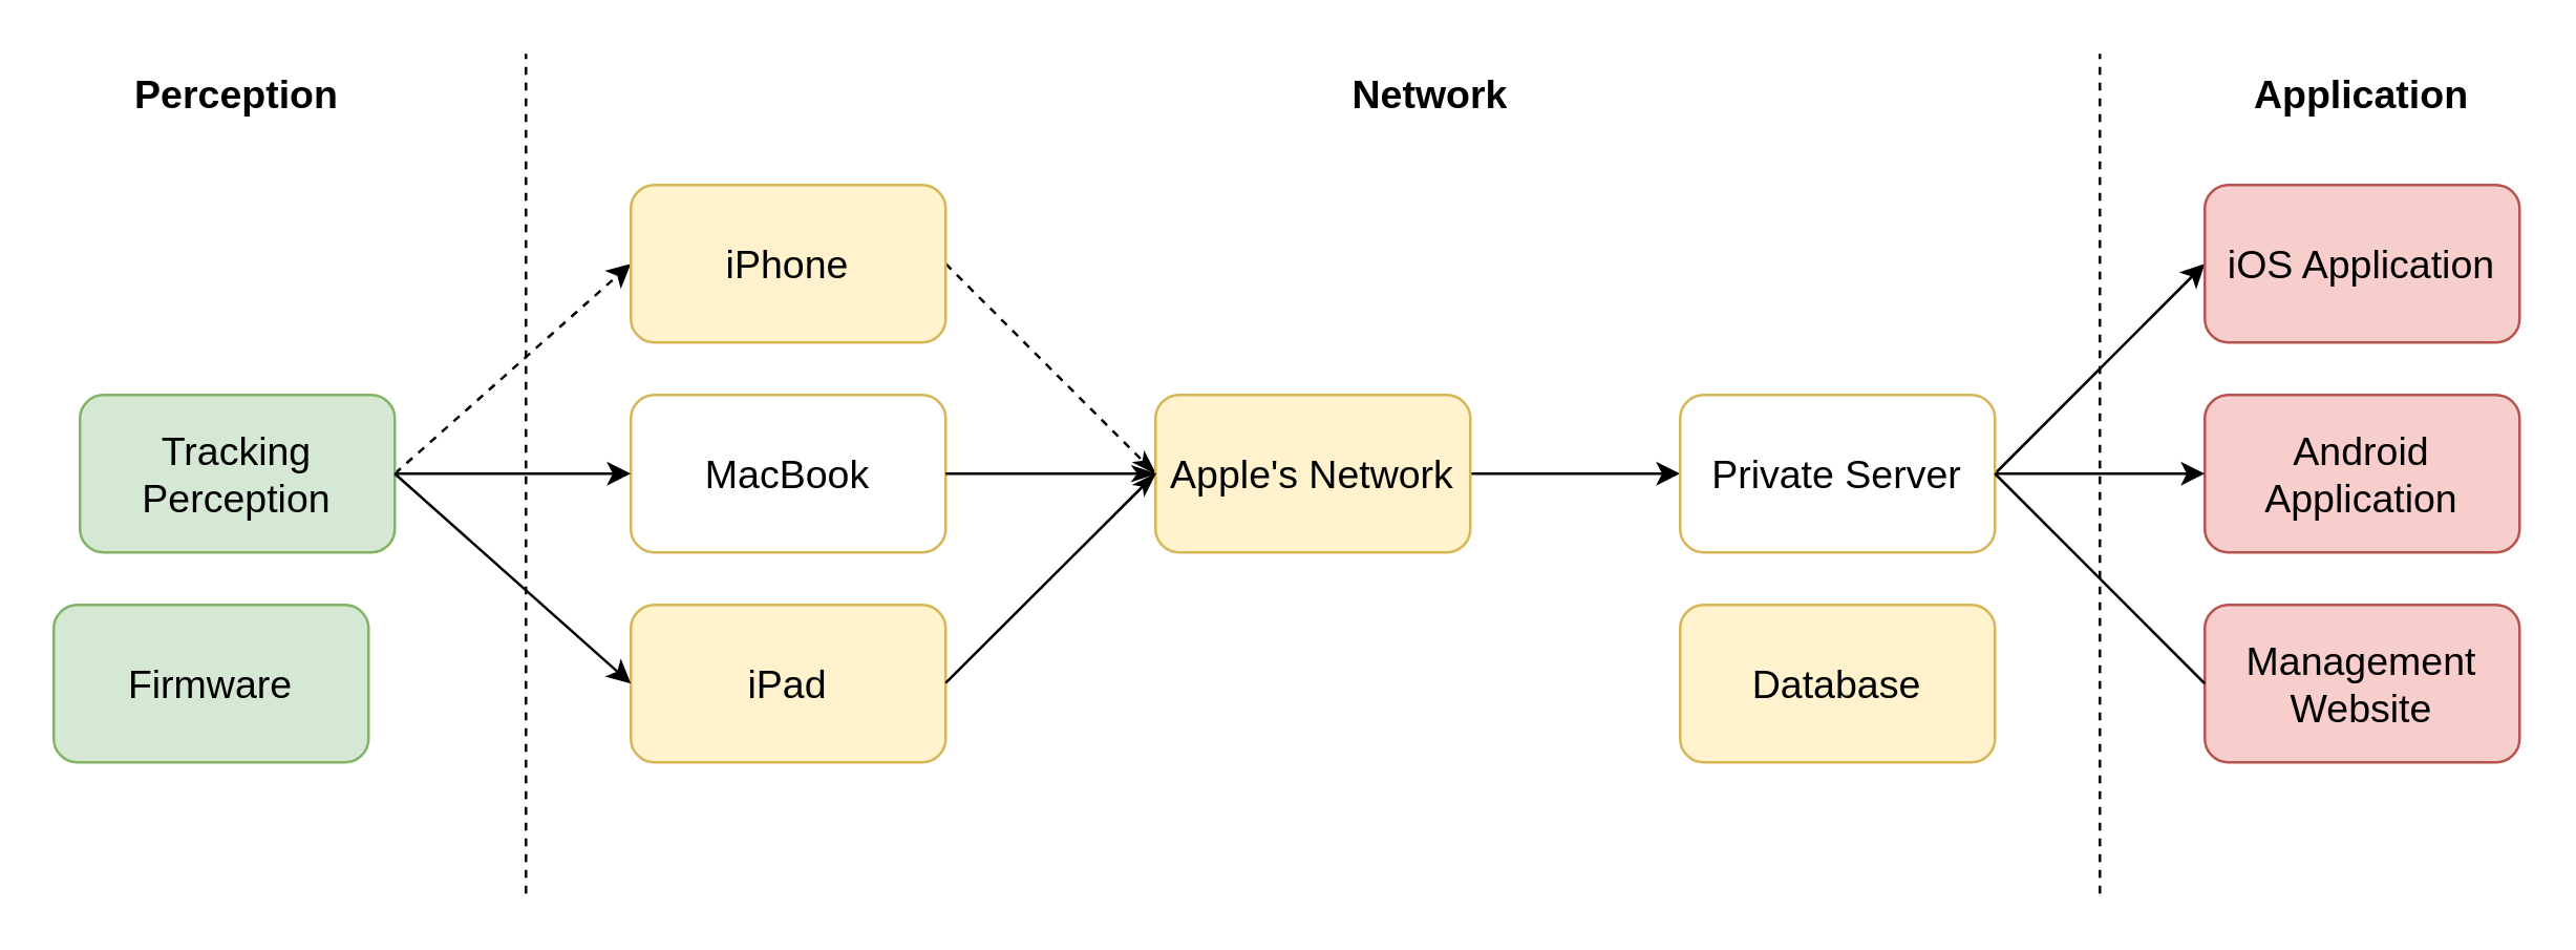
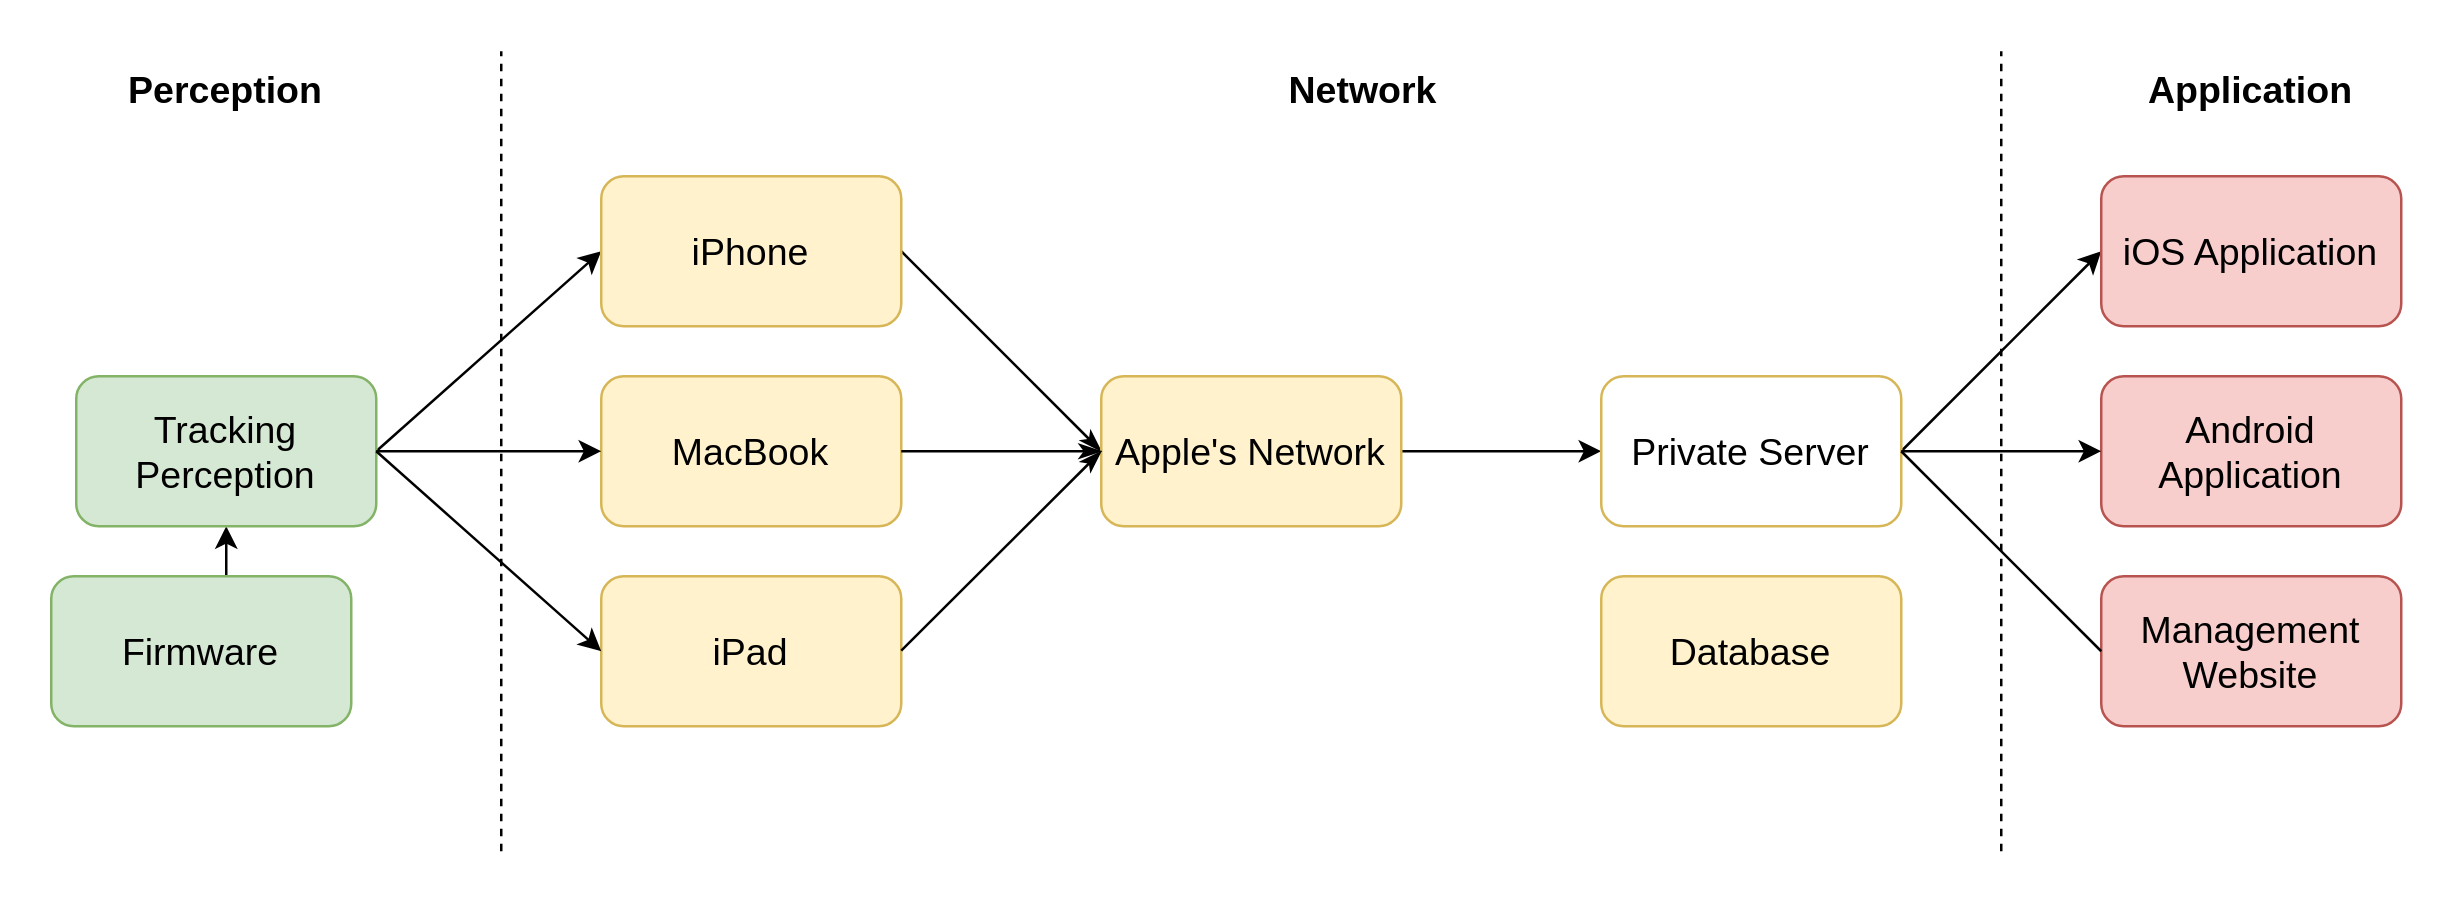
- <mxCell id="5" style="rounded=0;orthogonalLoop=1;jettySize=auto;html=1;entryX=0;entryY=0.5;entryDx=0;entryDy=0;exitX=1;exitY=0.5;exitDx=0;exitDy=0;endArrow=classicThin;endFill=1;fontSize=15;dashed=1;" edge="1" parent="1" source="6" target="10"><mxGeometry relative="1" as="geometry" /></mxCell>
+ <mxCell id="5" style="rounded=0;orthogonalLoop=1;jettySize=auto;html=1;entryX=0;entryY=0.5;entryDx=0;entryDy=0;exitX=1;exitY=0.5;exitDx=0;exitDy=0;endArrow=classicThin;endFill=1;fontSize=15;" edge="1" parent="1" source="6" target="10"><mxGeometry relative="1" as="geometry" /></mxCell>
- <mxCell id="2" style="rounded=0;orthogonalLoop=1;jettySize=auto;html=1;entryX=0;entryY=0.5;entryDx=0;entryDy=0;exitX=1;exitY=0.5;exitDx=0;exitDy=0;fontSize=15;dashed=1;" edge="1" parent="1" source="4" target="6"><mxGeometry relative="1" as="geometry" /></mxCell>
+ <mxCell id="2" style="rounded=0;orthogonalLoop=1;jettySize=auto;html=1;entryX=0;entryY=0.5;entryDx=0;entryDy=0;exitX=1;exitY=0.5;exitDx=0;exitDy=0;fontSize=15;" edge="1" parent="1" source="4" target="6"><mxGeometry relative="1" as="geometry" /></mxCell>
- <mxCell id="7" value="MacBook" style="rounded=1;whiteSpace=wrap;html=1;fillColor=#ffffff;strokeColor=#d6b656;fontSize=15;" vertex="1" parent="1"><mxGeometry x="240" y="150" width="120" height="60" as="geometry" /></mxCell>
+ <mxCell id="7" value="MacBook" style="rounded=1;whiteSpace=wrap;html=1;fillColor=#fff2cc;strokeColor=#d6b656;fontSize=15;" vertex="1" parent="1"><mxGeometry x="240" y="150" width="120" height="60" as="geometry" /></mxCell>
+ <mxCell id="3" value="" style="edgeStyle=orthogonalEdgeStyle;rounded=0;orthogonalLoop=1;jettySize=auto;html=1;startArrow=classic;startFill=1;endArrow=none;endFill=0;" edge="1" parent="1" source="4" target="28"><mxGeometry relative="1" as="geometry" /></mxCell>
